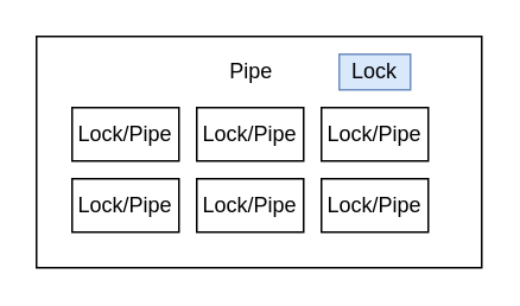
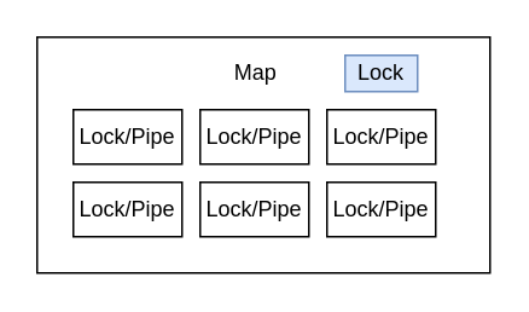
- <mxCell id="3" value="Pipe&amp;nbsp;" style="text;html=1;strokeColor=none;fillColor=none;align=center;verticalAlign=middle;whiteSpace=wrap;rounded=0;" vertex="1" parent="1"><mxGeometry x="110" y="30" width="65" height="20" as="geometry" /></mxCell>
+ <mxCell id="3" value="Map&amp;nbsp;" style="text;html=1;strokeColor=none;fillColor=none;align=center;verticalAlign=middle;whiteSpace=wrap;rounded=0;" vertex="1" parent="1"><mxGeometry x="110" y="30" width="65" height="20" as="geometry" /></mxCell>
